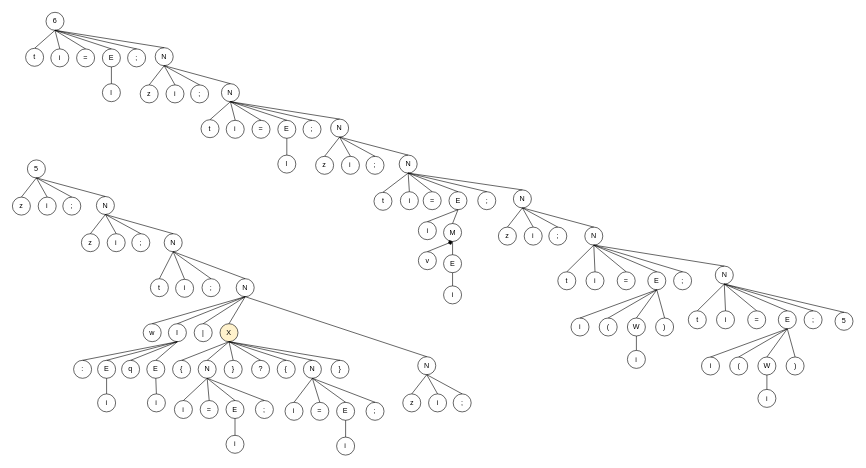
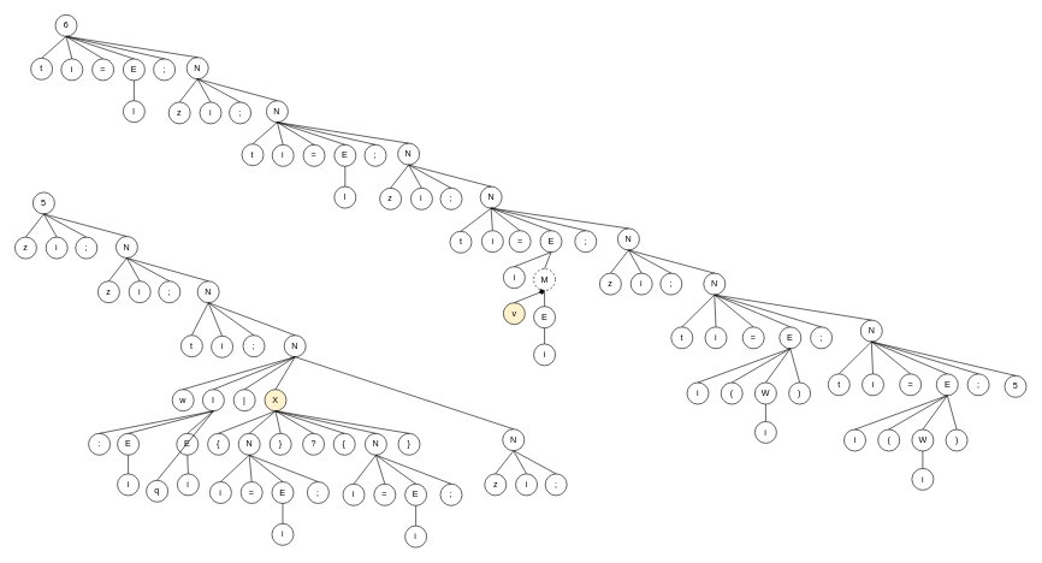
- <mxCell id="51" value="M" style="ellipse;whiteSpace=wrap;html=1;aspect=fixed;rounded=1;" vertex="1" parent="1"><mxGeometry x="738.62" y="372" width="30" height="30" as="geometry" /></mxCell>
+ <mxCell id="51" value="M" style="ellipse;whiteSpace=wrap;html=1;aspect=fixed;rounded=1;dashed=1;" vertex="1" parent="1"><mxGeometry x="738.62" y="372" width="30" height="30" as="geometry" /></mxCell>
- <mxCell id="54" value="v" style="ellipse;whiteSpace=wrap;html=1;aspect=fixed;rounded=1;" vertex="1" parent="1"><mxGeometry x="696.62" y="419" width="30" height="30" as="geometry" /></mxCell>
+ <mxCell id="54" value="v" style="ellipse;whiteSpace=wrap;html=1;aspect=fixed;rounded=1;fillColor=#fff2cc;" vertex="1" parent="1"><mxGeometry x="696.62" y="419" width="30" height="30" as="geometry" /></mxCell>
- <mxCell id="156" value="q" style="ellipse;whiteSpace=wrap;html=1;aspect=fixed;rounded=1;" vertex="1" parent="1"><mxGeometry x="202" y="600" width="30" height="30" as="geometry" /></mxCell>
+ <mxCell id="156" value="q" style="ellipse;whiteSpace=wrap;html=1;aspect=fixed;rounded=1;" vertex="1" parent="1"><mxGeometry x="202" y="665" width="30" height="30" as="geometry" /></mxCell>
